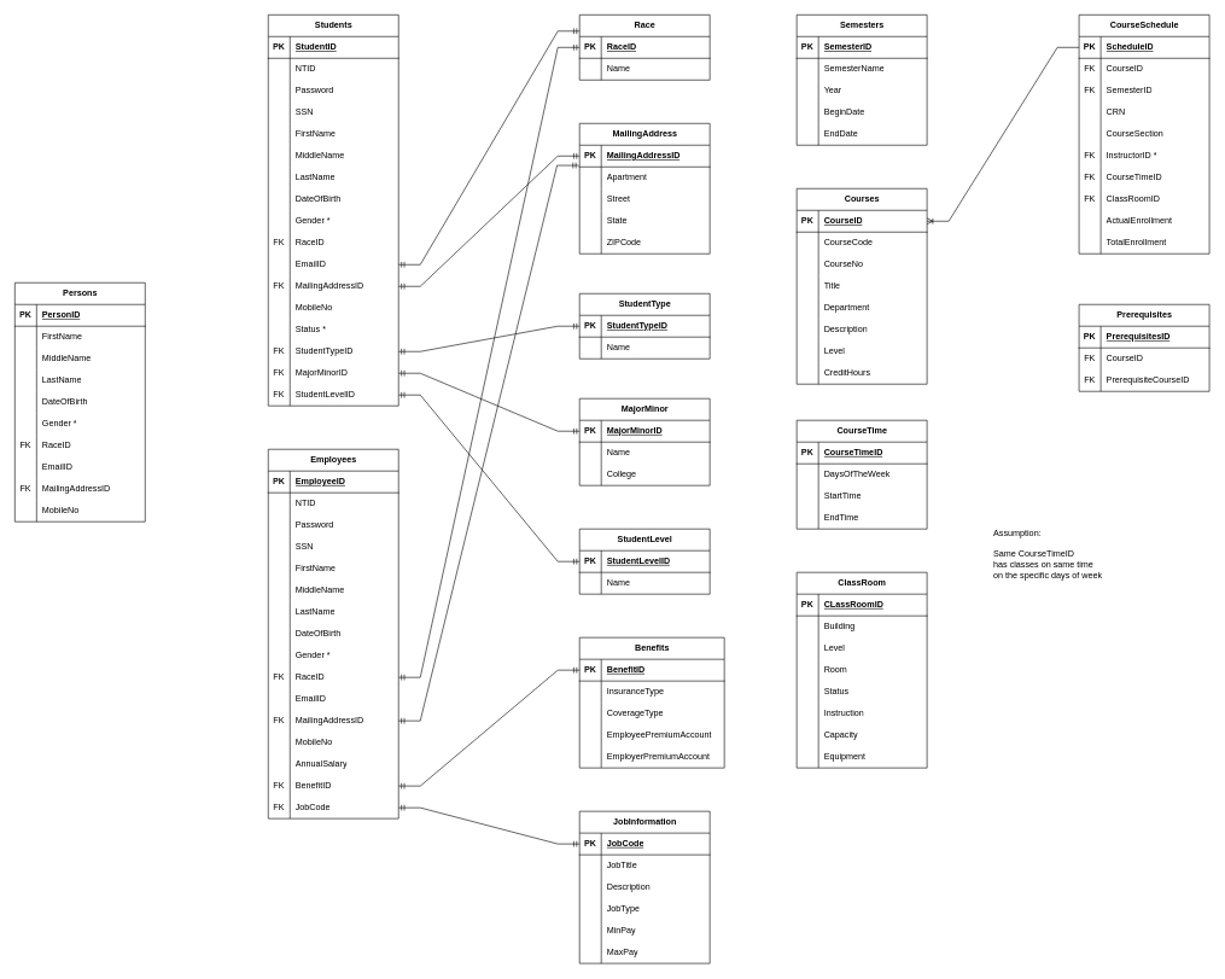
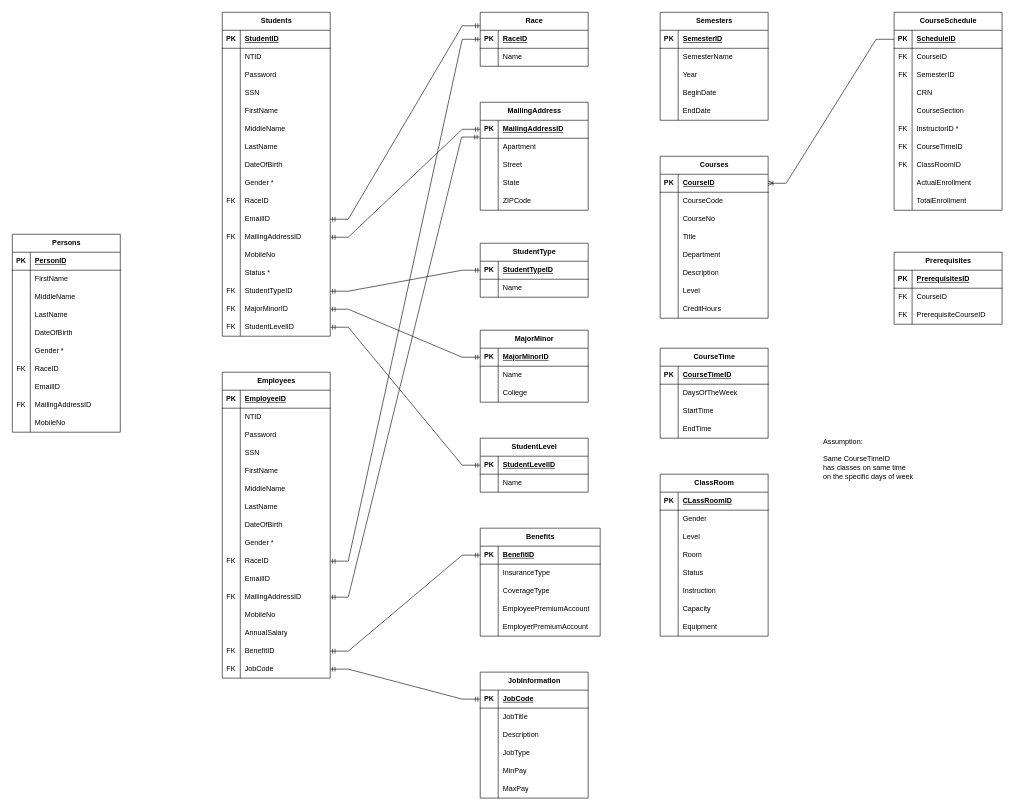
- <mxCell id="287" value="Building" style="shape=partialRectangle;connectable=0;fillColor=none;top=0;left=0;bottom=0;right=0;align=left;spacingLeft=6;overflow=hidden;whiteSpace=wrap;html=1;" parent="285" vertex="1"><mxGeometry x="30" width="150" height="30" as="geometry"><mxRectangle width="150" height="30" as="alternateBounds" /></mxGeometry></mxCell>
+ <mxCell id="287" value="Gender" style="shape=partialRectangle;connectable=0;fillColor=none;top=0;left=0;bottom=0;right=0;align=left;spacingLeft=6;overflow=hidden;whiteSpace=wrap;html=1;" parent="285" vertex="1"><mxGeometry x="30" width="150" height="30" as="geometry"><mxRectangle width="150" height="30" as="alternateBounds" /></mxGeometry></mxCell>
